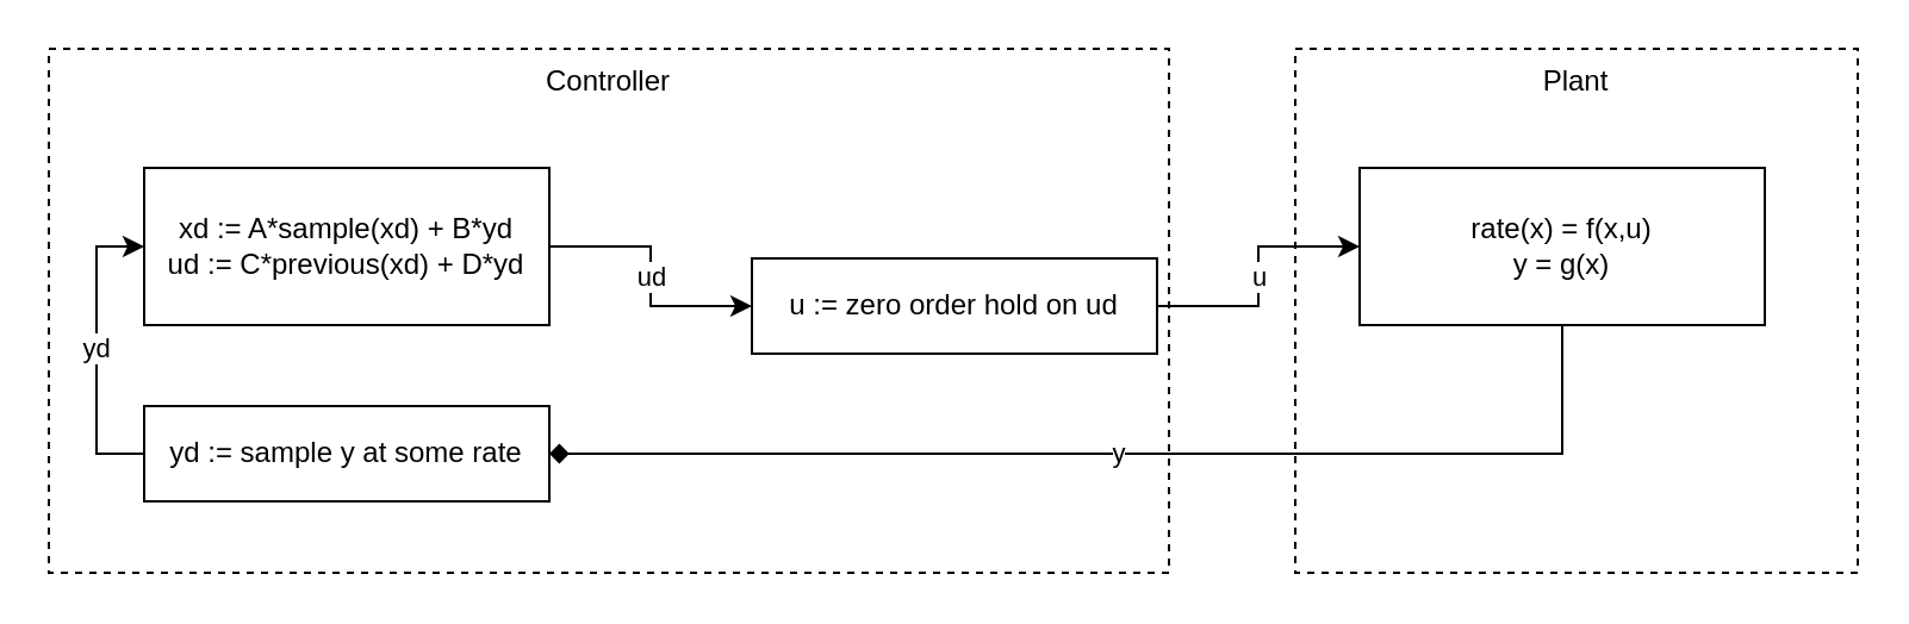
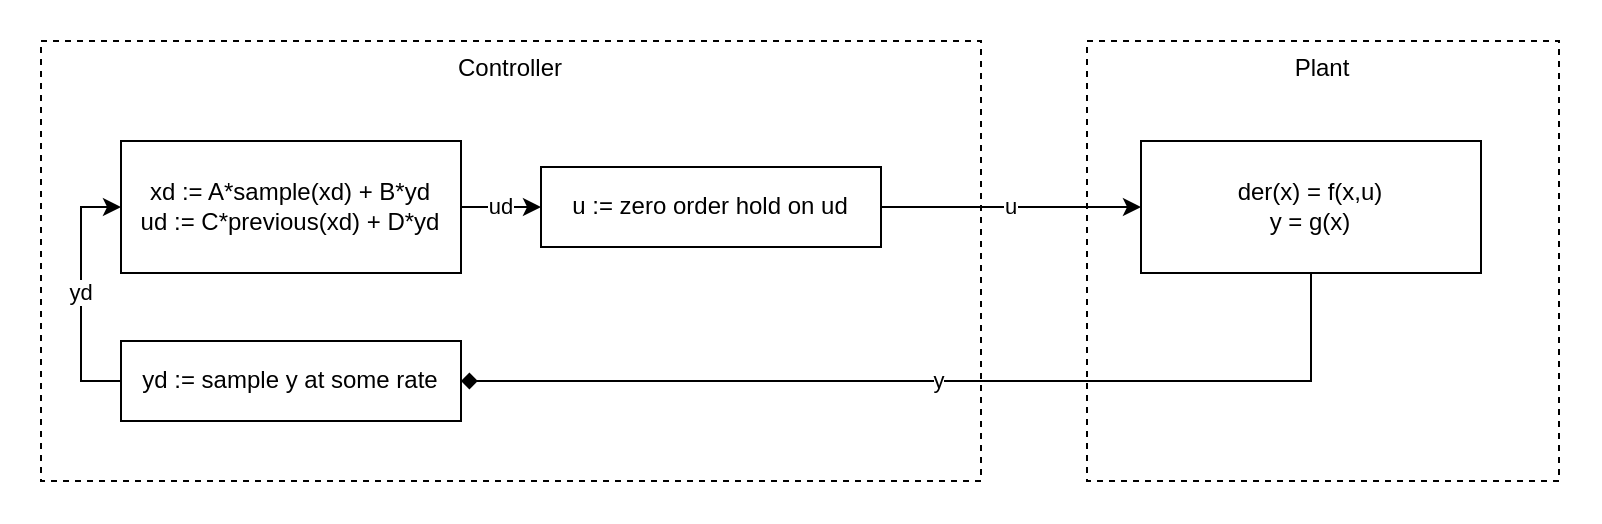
- <mxCell id="10" value="rate(x) = f(x,u)&lt;br&gt;y = g(x)" style="rounded=0;whiteSpace=wrap;html=1;" parent="1" vertex="1"><mxGeometry x="570" y="70" width="170" height="66" as="geometry" /></mxCell>
+ <mxCell id="10" value="der(x) = f(x,u)&lt;br&gt;y = g(x)" style="rounded=0;whiteSpace=wrap;html=1;" parent="1" vertex="1"><mxGeometry x="570" y="70" width="170" height="66" as="geometry" /></mxCell>
- <mxCell id="8" value="u := zero order hold on ud" style="rounded=0;whiteSpace=wrap;html=1;" parent="1" vertex="1"><mxGeometry x="315" y="108" width="170" height="40" as="geometry" /></mxCell>
+ <mxCell id="8" value="u := zero order hold on ud" style="rounded=0;whiteSpace=wrap;html=1;" parent="1" vertex="1"><mxGeometry x="270" y="83" width="170" height="40" as="geometry" /></mxCell>
